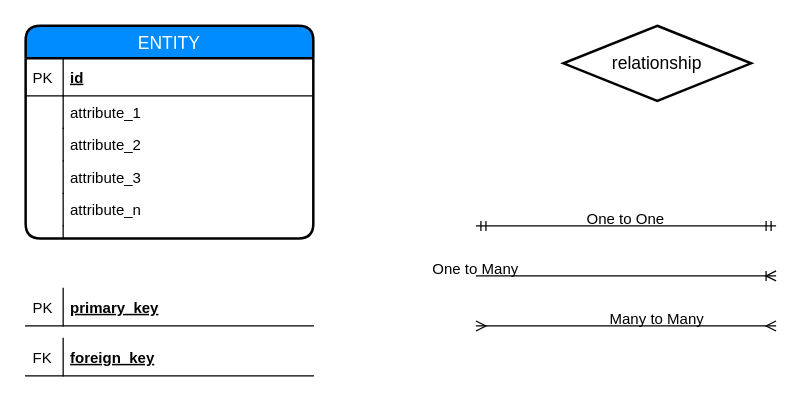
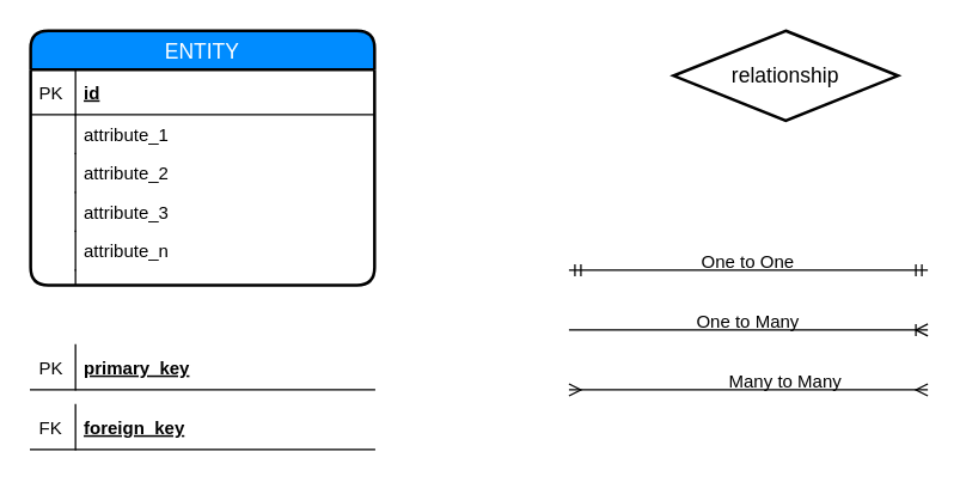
- <mxCell id="24" value="One to Many" style="text;html=1;strokeColor=none;fillColor=none;align=center;verticalAlign=middle;whiteSpace=wrap;rounded=0;" vertex="1" parent="1"><mxGeometry x="300" y="200" width="160" height="30" as="geometry" /></mxCell>
+ <mxCell id="24" value="One to Many" style="text;html=1;strokeColor=none;fillColor=none;align=center;verticalAlign=middle;whiteSpace=wrap;rounded=0;" vertex="1" parent="1"><mxGeometry x="420" y="200" width="160" height="30" as="geometry" /></mxCell>
